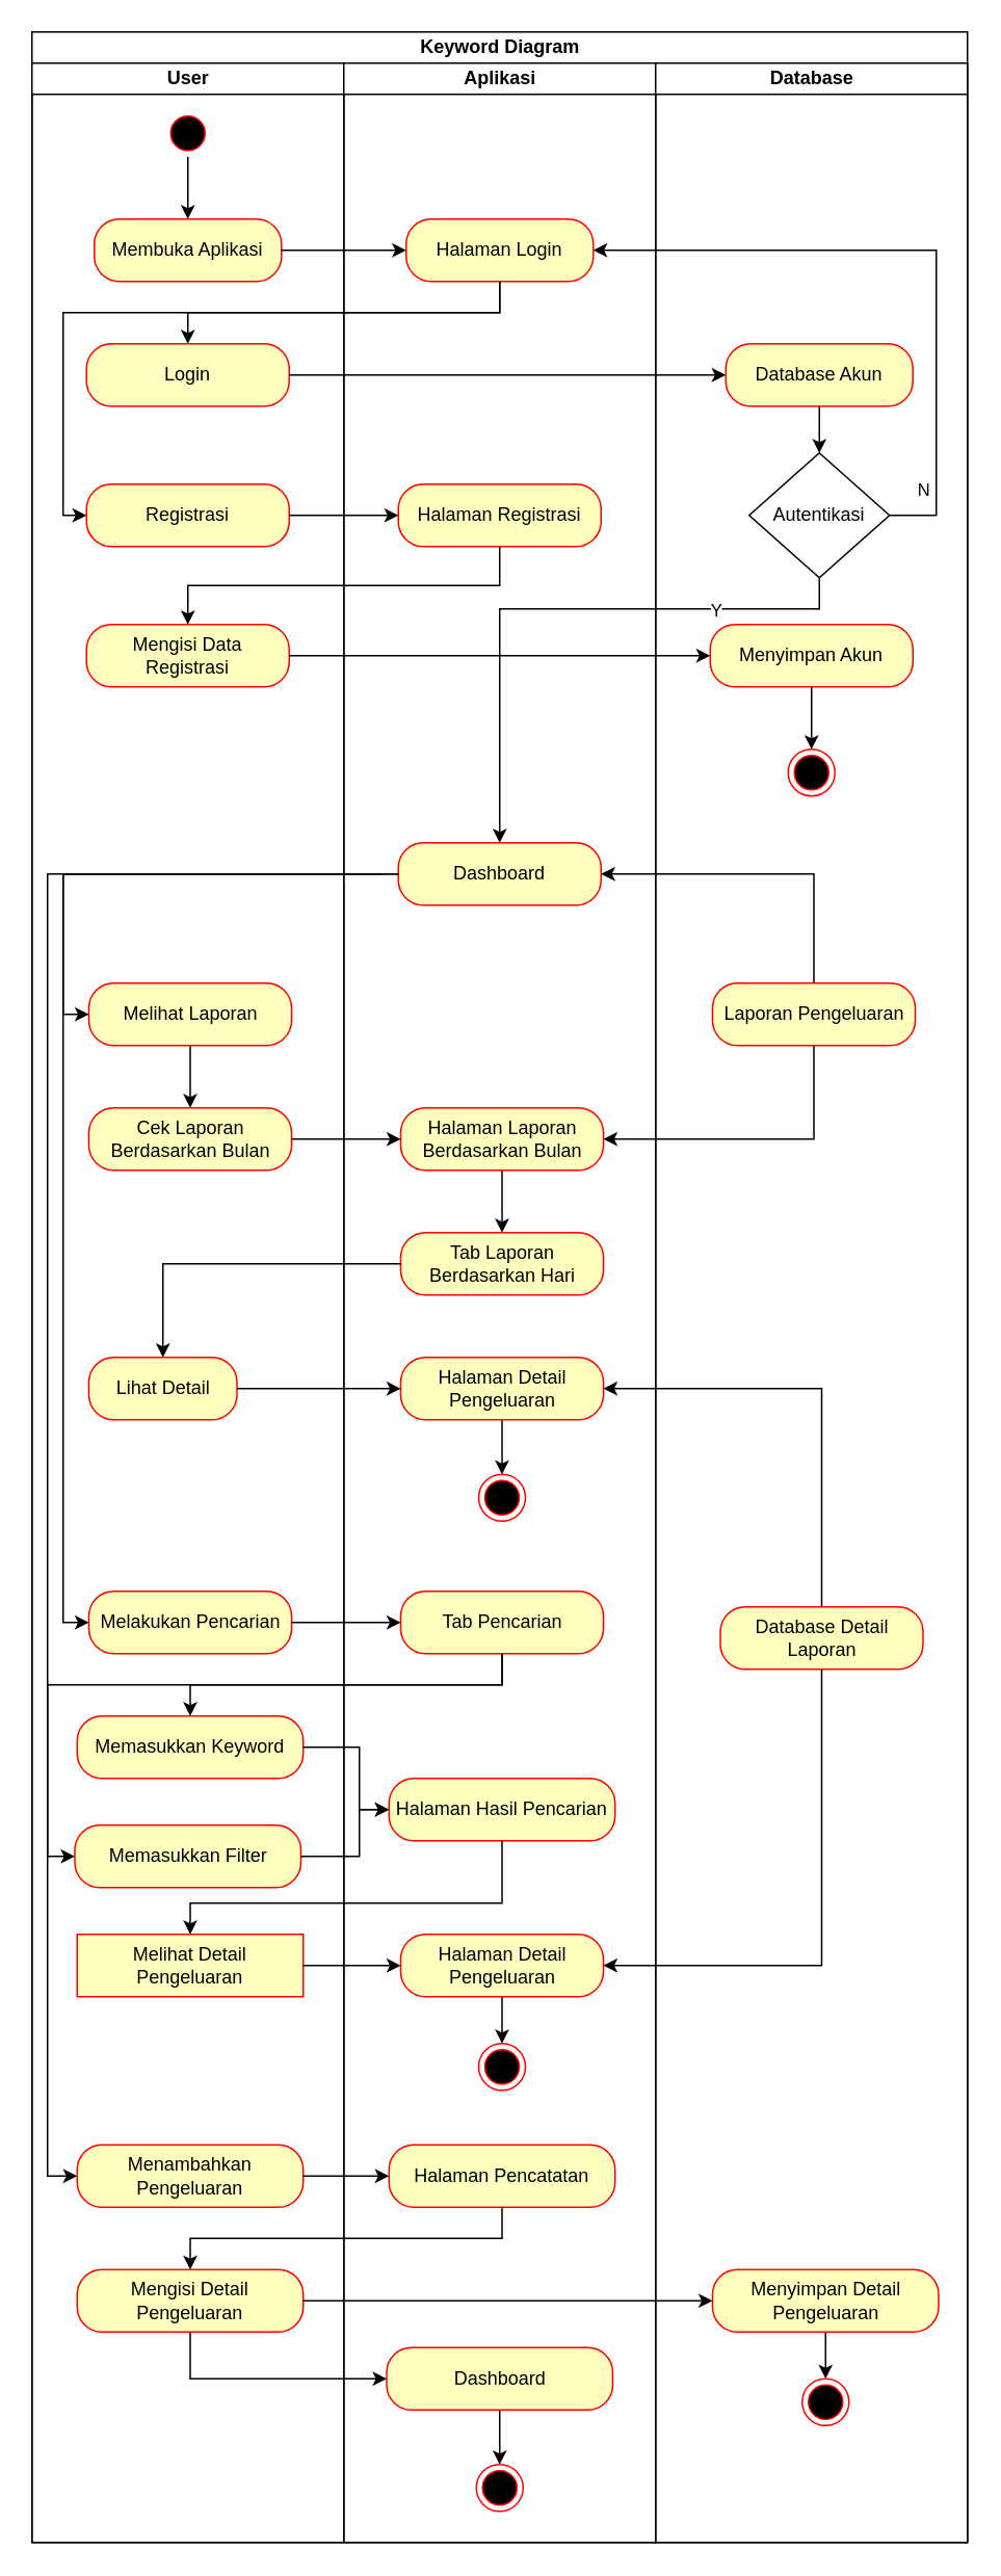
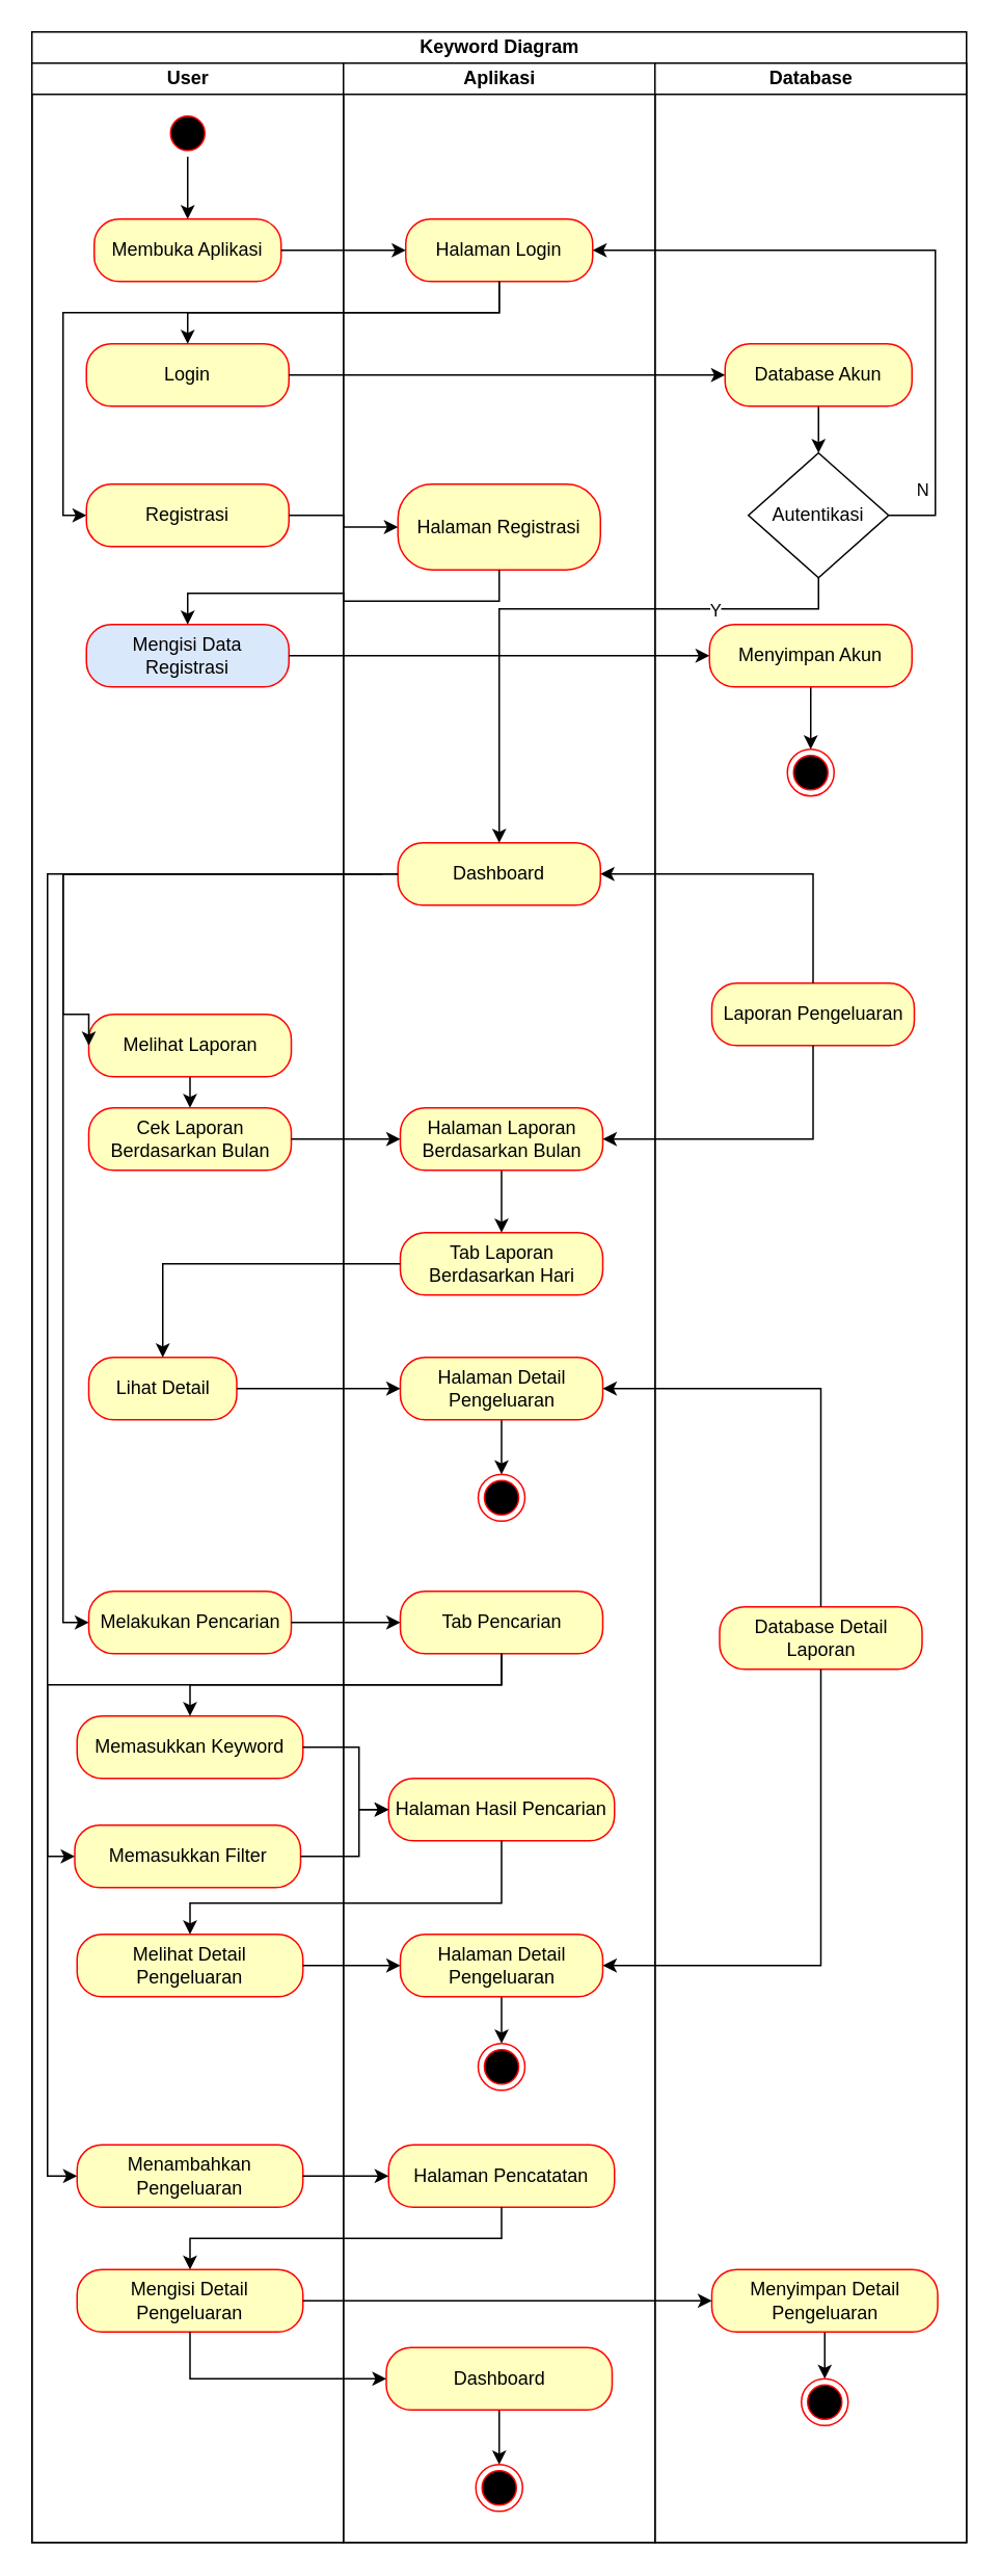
- <mxCell id="24" value="Halaman Registrasi" style="rounded=1;whiteSpace=wrap;html=1;arcSize=40;fontColor=#000000;fillColor=#ffffc0;strokeColor=#ff0000;" parent="21" vertex="1"><mxGeometry x="35" y="270" width="130" height="40" as="geometry" /></mxCell>
+ <mxCell id="24" value="Halaman Registrasi" style="rounded=1;whiteSpace=wrap;html=1;arcSize=40;fontColor=#000000;fillColor=#ffffc0;strokeColor=#ff0000;" parent="21" vertex="1"><mxGeometry x="35" y="270" width="130" height="55" as="geometry" /></mxCell>
- <mxCell id="17" value="Mengisi Data &lt;br&gt;Registrasi" style="rounded=1;whiteSpace=wrap;html=1;arcSize=40;fontColor=#000000;fillColor=#ffffc0;strokeColor=#ff0000;" vertex="1" parent="3"><mxGeometry x="35" y="360" width="130" height="40" as="geometry" /></mxCell>
+ <mxCell id="17" value="Mengisi Data &lt;br&gt;Registrasi" style="rounded=1;whiteSpace=wrap;html=1;arcSize=40;fontColor=#000000;fillColor=#dae8fc;strokeColor=#ff0000;" vertex="1" parent="3"><mxGeometry x="35" y="360" width="130" height="40" as="geometry" /></mxCell>
- <mxCell id="10" value="Melihat Laporan" style="rounded=1;whiteSpace=wrap;html=1;arcSize=40;fontColor=#000000;fillColor=#ffffc0;strokeColor=#ff0000;" parent="3" vertex="1"><mxGeometry x="36.5" y="590" width="130" height="40" as="geometry" /></mxCell>
+ <mxCell id="10" value="Melihat Laporan" style="rounded=1;whiteSpace=wrap;html=1;arcSize=40;fontColor=#000000;fillColor=#ffffc0;strokeColor=#ff0000;" parent="3" vertex="1"><mxGeometry x="36.5" y="610" width="130" height="40" as="geometry" /></mxCell>
- <mxCell id="19" value="Melihat Detail Pengeluaran" style="whiteSpace=wrap;html=1;arcSize=40;fontColor=#000000;fillColor=#ffffc0;strokeColor=#ff0000;rounded=0;" vertex="1" parent="3"><mxGeometry x="29" y="1200" width="145" height="40" as="geometry" /></mxCell>
+ <mxCell id="19" value="Melihat Detail Pengeluaran" style="rounded=1;whiteSpace=wrap;html=1;arcSize=40;fontColor=#000000;fillColor=#ffffc0;strokeColor=#ff0000;" vertex="1" parent="3"><mxGeometry x="29" y="1200" width="145" height="40" as="geometry" /></mxCell>
